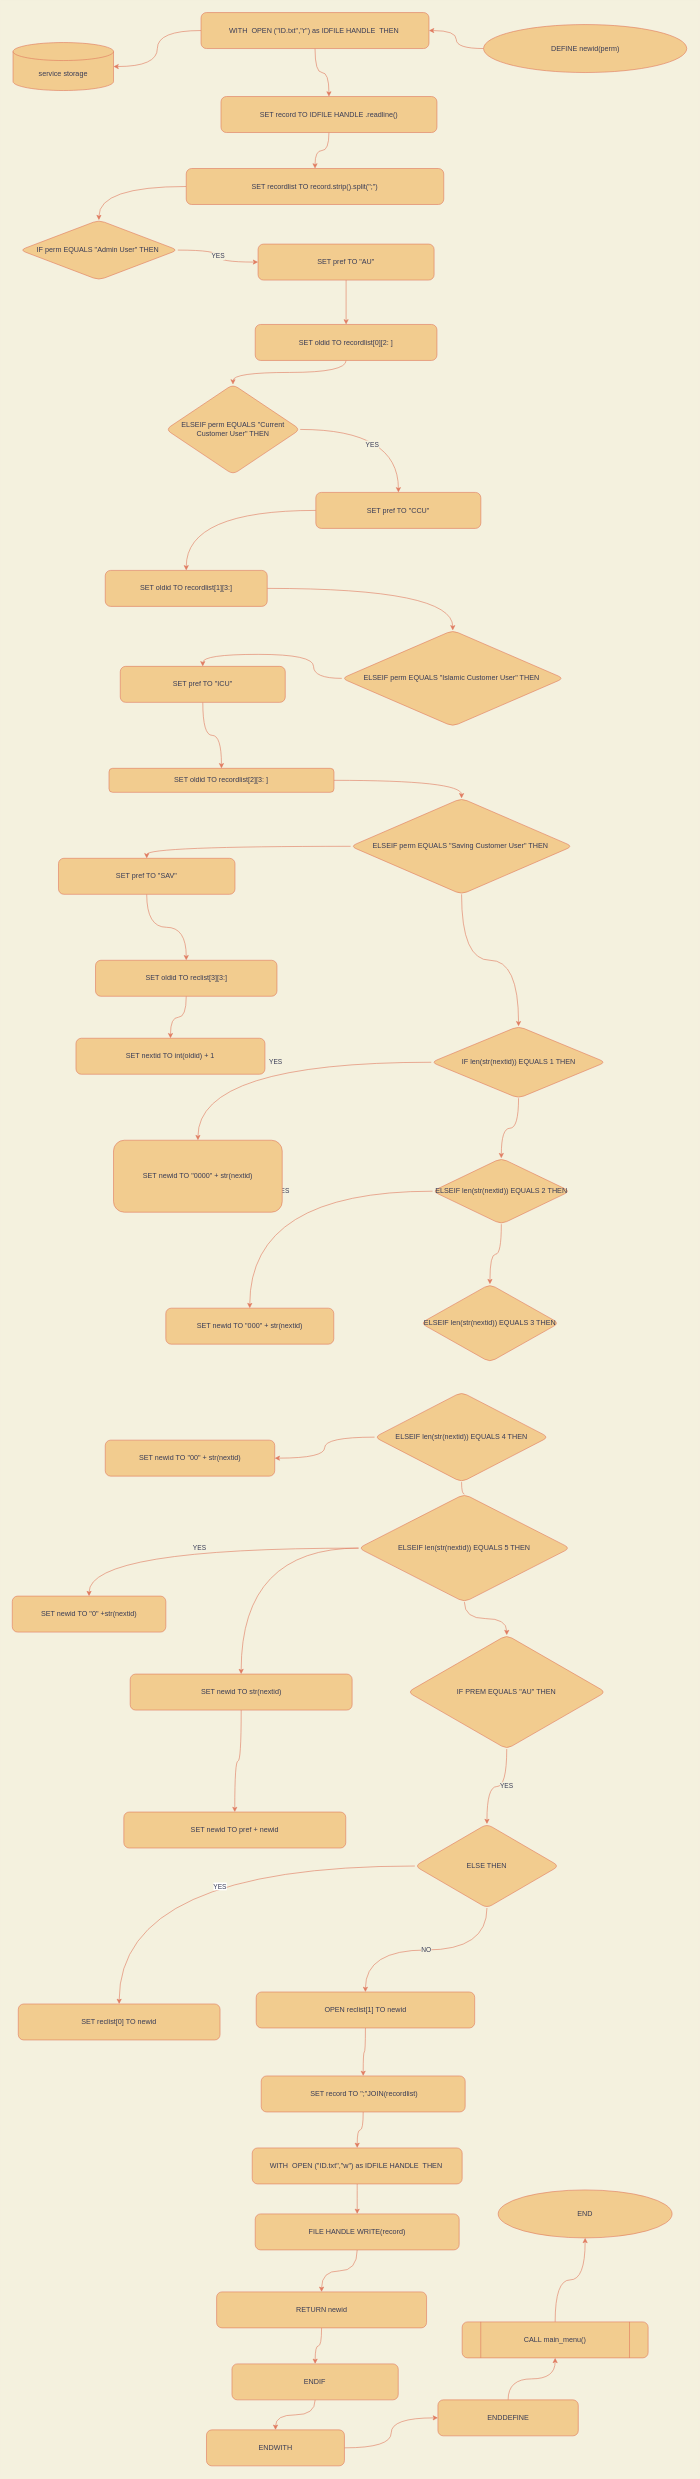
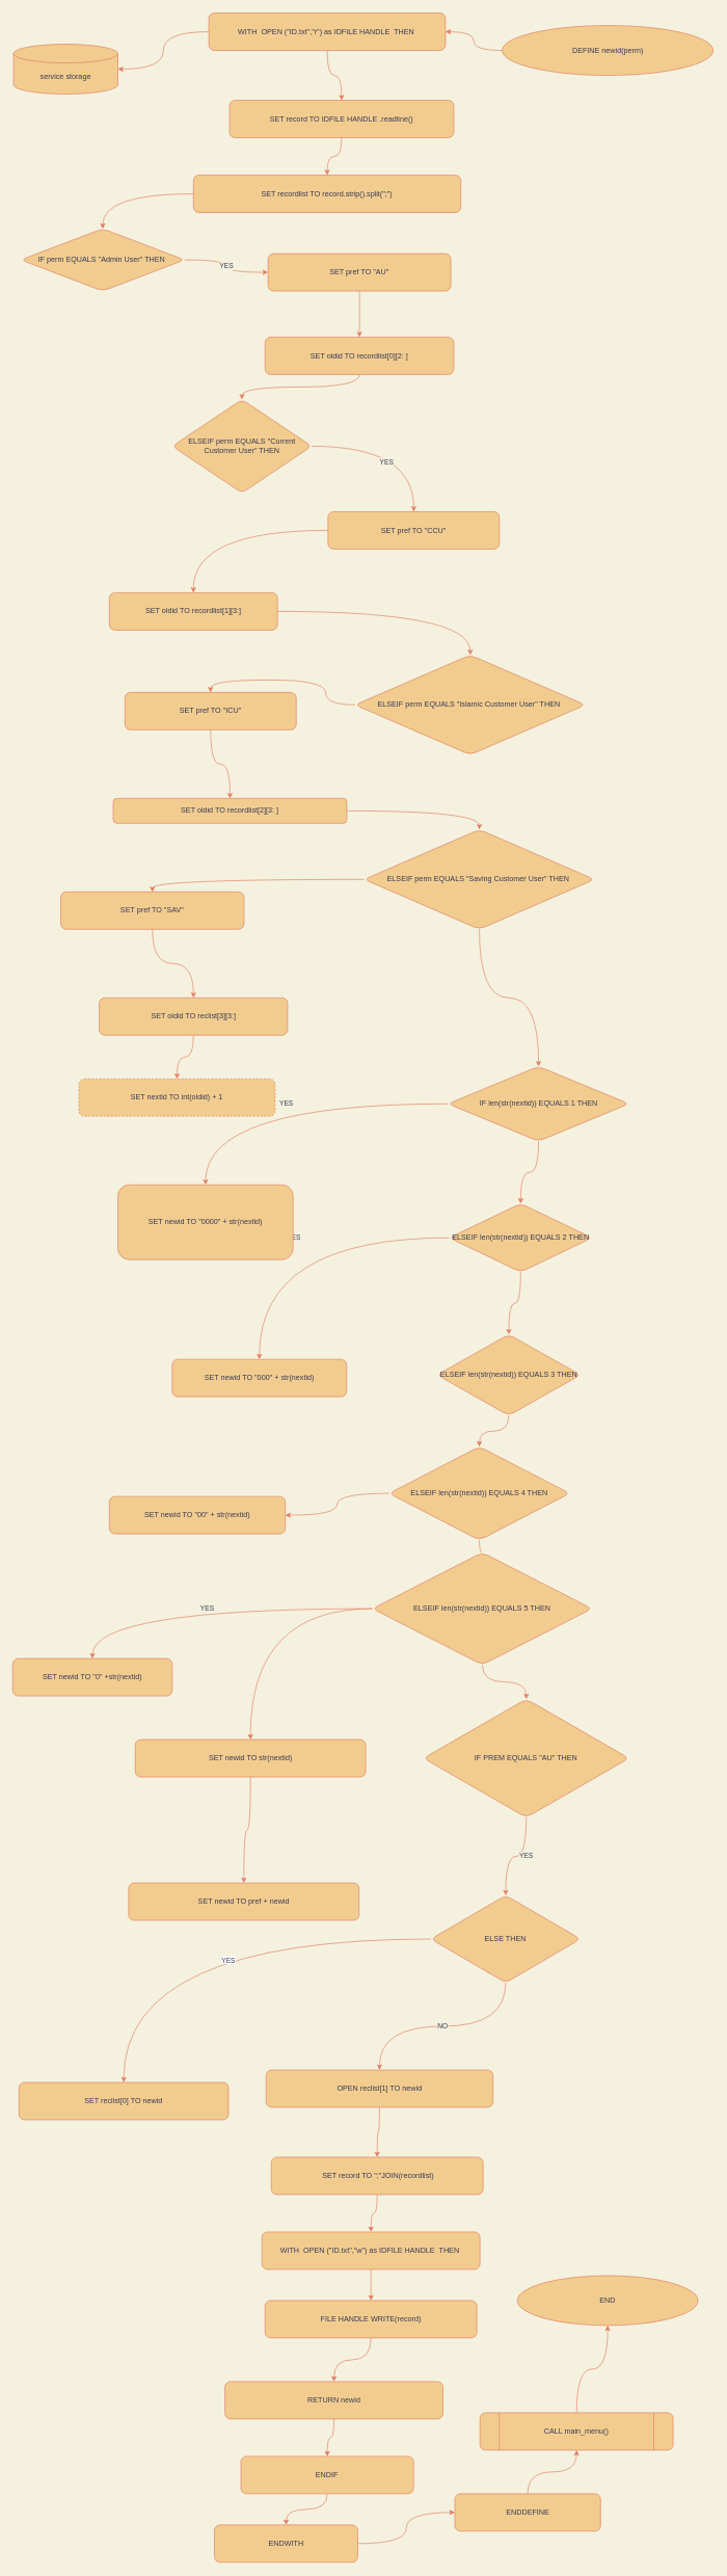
- <mxCell id="28" value="SET nextid TO int(oldid) + 1" style="whiteSpace=wrap;html=1;fillColor=#F2CC8F;strokeColor=#E07A5F;fontColor=#393C56;rounded=1;" vertex="1" parent="1"><mxGeometry x="126.17" y="1730" width="315" height="60" as="geometry" /></mxCell>
+ <mxCell id="28" value="SET nextid TO int(oldid) + 1" style="whiteSpace=wrap;html=1;fillColor=#F2CC8F;strokeColor=#E07A5F;fontColor=#393C56;rounded=1;dashed=1;" vertex="1" parent="1"><mxGeometry x="126.17" y="1730" width="315" height="60" as="geometry" /></mxCell>
+ <mxCell id="51" style="edgeStyle=orthogonalEdgeStyle;orthogonalLoop=1;jettySize=auto;html=1;exitX=0.5;exitY=1;exitDx=0;exitDy=0;entryX=0.5;entryY=0;entryDx=0;entryDy=0;labelBackgroundColor=#F4F1DE;strokeColor=#E07A5F;fontColor=#393C56;curved=1;" edge="1" parent="1" source="52" target="47"><mxGeometry relative="1" as="geometry" /></mxCell>
